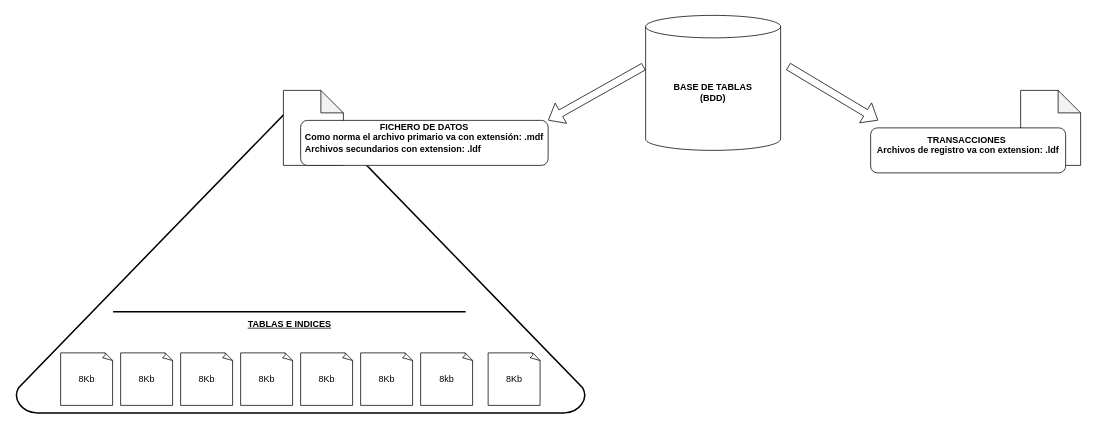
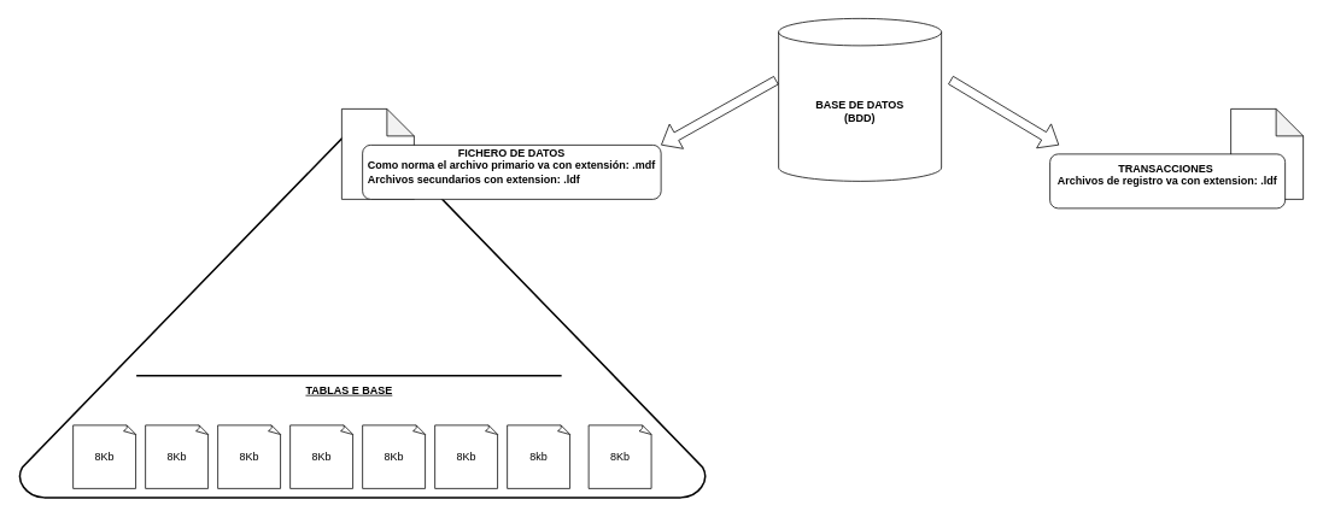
- <mxCell id="6" value="&lt;b&gt;BASE DE TABLAS&lt;br&gt;(BDD)&lt;br&gt;&lt;/b&gt;" style="shape=cylinder3;whiteSpace=wrap;html=1;boundedLbl=1;backgroundOutline=1;size=15;" vertex="1" parent="1"><mxGeometry x="860" y="20" width="180" height="180" as="geometry" /></mxCell>
+ <mxCell id="6" value="&lt;b&gt;BASE DE DATOS&lt;br&gt;(BDD)&lt;br&gt;&lt;/b&gt;" style="shape=cylinder3;whiteSpace=wrap;html=1;boundedLbl=1;backgroundOutline=1;size=15;" vertex="1" parent="1"><mxGeometry x="860" y="20" width="180" height="180" as="geometry" /></mxCell>
- <mxCell id="20" value="&lt;b&gt;&lt;u&gt;TABLAS E INDICES&lt;/u&gt;&lt;/b&gt;" style="line;strokeWidth=2;html=1;" vertex="1" parent="1"><mxGeometry x="150" y="410" width="470" height="10" as="geometry" /></mxCell>
+ <mxCell id="20" value="&lt;b&gt;&lt;u&gt;TABLAS E BASE&lt;/u&gt;&lt;/b&gt;" style="line;strokeWidth=2;html=1;" vertex="1" parent="1"><mxGeometry x="150" y="410" width="470" height="10" as="geometry" /></mxCell>
